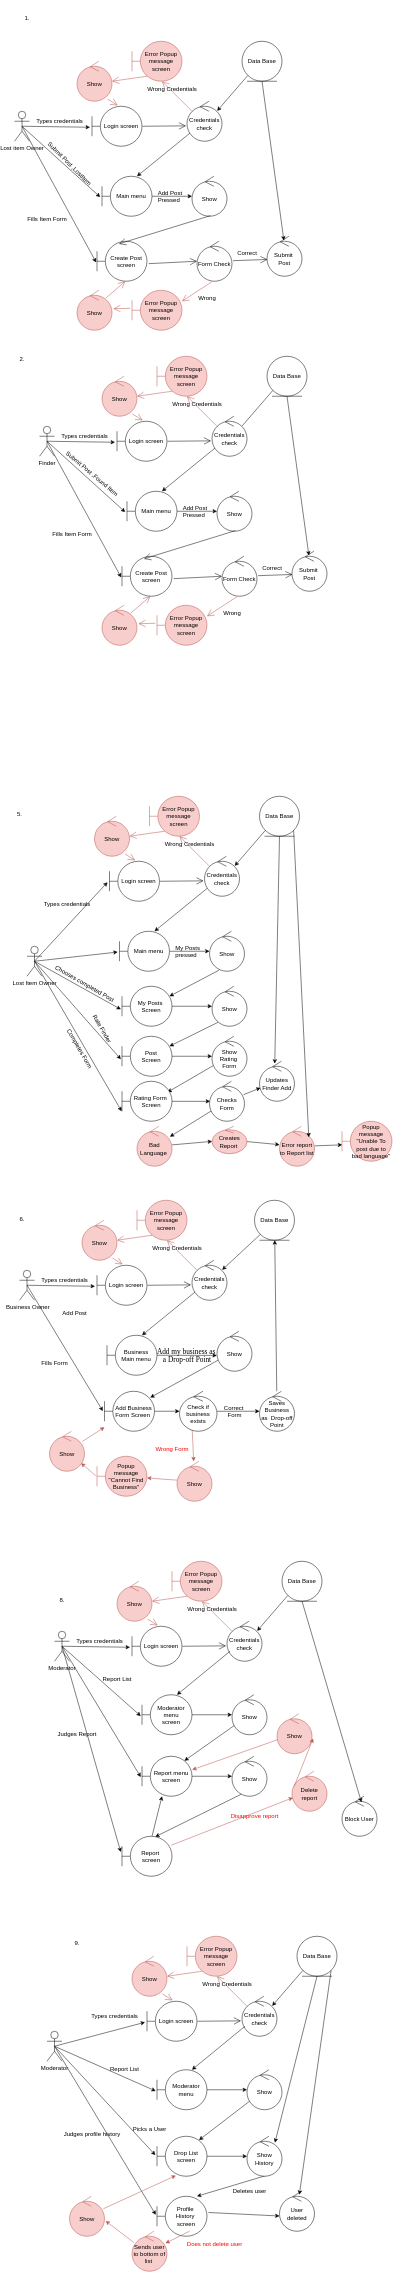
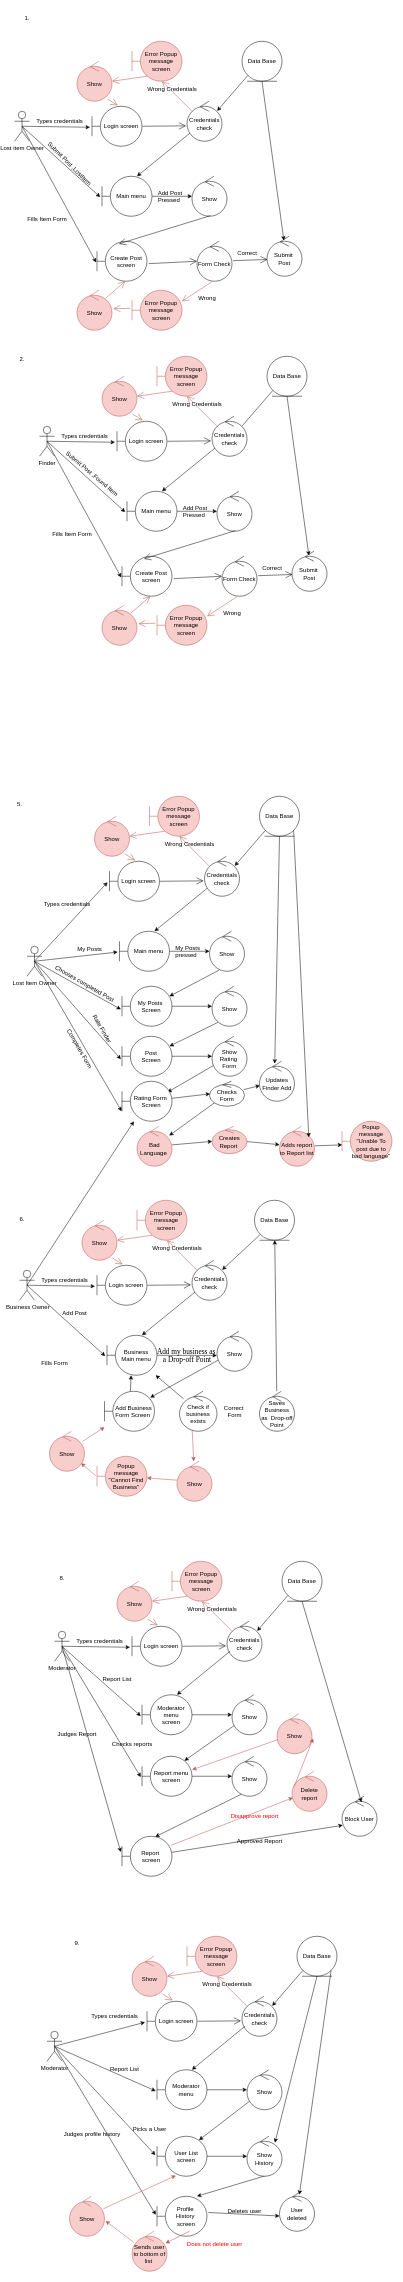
- <mxCell id="123" value="5." style="text;html=1;align=center;verticalAlign=middle;resizable=0;points=[];autosize=1;strokeColor=none;fillColor=none;" vertex="1" parent="1"><mxGeometry x="20" y="1612" width="30" height="30" as="geometry" /></mxCell>
+ <mxCell id="123" value="5." style="text;html=1;align=center;verticalAlign=middle;resizable=0;points=[];autosize=1;strokeColor=none;fillColor=none;" vertex="1" parent="1"><mxGeometry x="20" y="1592" width="30" height="30" as="geometry" /></mxCell>
+ <mxCell id="138" value="My Posts" style="text;html=1;align=center;verticalAlign=middle;resizable=0;points=[];autosize=1;strokeColor=none;fillColor=none;" vertex="1" parent="1"><mxGeometry x="140" y="1882" width="70" height="30" as="geometry" /></mxCell>
- <mxCell id="165" value="Checks Form" style="ellipse;shape=umlControl;whiteSpace=wrap;html=1;" vertex="1" parent="1"><mxGeometry x="415" y="2162" width="70" height="80" as="geometry" /></mxCell>
+ <mxCell id="165" value="Checks Form" style="ellipse;shape=umlControl;whiteSpace=wrap;html=1;" vertex="1" parent="1"><mxGeometry x="415" y="2162" width="70" height="50" as="geometry" /></mxCell>
- <mxCell id="172" value="Error report to Report list" style="ellipse;shape=umlControl;whiteSpace=wrap;html=1;fillColor=#f8cecc;strokeColor=#b85450;" vertex="1" parent="1"><mxGeometry x="555" y="2252" width="70" height="80" as="geometry" /></mxCell>
+ <mxCell id="172" value="Adds report to Report list" style="ellipse;shape=umlControl;whiteSpace=wrap;html=1;fillColor=#f8cecc;strokeColor=#b85450;" vertex="1" parent="1"><mxGeometry x="555" y="2252" width="70" height="80" as="geometry" /></mxCell>
- <mxCell id="201" style="edgeStyle=none;rounded=0;orthogonalLoop=1;jettySize=auto;html=1;exitX=0.5;exitY=0.5;exitDx=0;exitDy=0;exitPerimeter=0;entryX=-0.033;entryY=0.496;entryDx=0;entryDy=0;entryPerimeter=0;" edge="1" parent="1" source="178" target="200"><mxGeometry relative="1" as="geometry" /></mxCell>
+ <mxCell id="201" style="edgeStyle=none;rounded=0;orthogonalLoop=1;jettySize=auto;html=1;exitX=0.5;exitY=0.5;exitDx=0;exitDy=0;exitPerimeter=0;" edge="1" parent="1" source="178" target="160"><mxGeometry relative="1" as="geometry" /></mxCell>
+ <mxCell id="189" style="edgeStyle=none;rounded=0;orthogonalLoop=1;jettySize=auto;html=1;exitX=0.5;exitY=0.5;exitDx=0;exitDy=0;exitPerimeter=0;entryX=-0.036;entryY=0.52;entryDx=0;entryDy=0;entryPerimeter=0;" edge="1" parent="1" source="178" target="188"><mxGeometry relative="1" as="geometry" /></mxCell>
- <mxCell id="198" value="" style="edgeStyle=none;rounded=0;orthogonalLoop=1;jettySize=auto;html=1;" edge="1" parent="1" source="200" target="209"><mxGeometry relative="1" as="geometry" /></mxCell>
+ <mxCell id="198" value="" style="edgeStyle=none;rounded=0;orthogonalLoop=1;jettySize=auto;html=1;" edge="1" parent="1" source="200" target="188"><mxGeometry relative="1" as="geometry" /></mxCell>
- <mxCell id="208" value="" style="edgeStyle=none;rounded=0;orthogonalLoop=1;jettySize=auto;html=1;" edge="1" parent="1" source="209" target="204"><mxGeometry relative="1" as="geometry" /></mxCell>
+ <mxCell id="208" value="" style="edgeStyle=none;rounded=0;orthogonalLoop=1;jettySize=auto;html=1;" edge="1" parent="1" source="209" target="188"><mxGeometry relative="1" as="geometry" /></mxCell>
- <mxCell id="210" value="&lt;font style=&quot;color: rgb(255, 0, 0);&quot;&gt;Wrong Form&lt;/font&gt;" style="text;html=1;align=center;verticalAlign=middle;resizable=0;points=[];autosize=1;strokeColor=none;fillColor=none;" vertex="1" parent="1"><mxGeometry x="295" y="2882" width="90" height="30" as="geometry" /></mxCell>
- <mxCell id="99" value="8." style="text;html=1;align=center;verticalAlign=middle;resizable=0;points=[];autosize=1;strokeColor=none;fillColor=none;" vertex="1" parent="1"><mxGeometry x="105" y="3185" width="30" height="30" as="geometry" /></mxCell>
+ <mxCell id="99" value="8." style="text;html=1;align=center;verticalAlign=middle;resizable=0;points=[];autosize=1;strokeColor=none;fillColor=none;" vertex="1" parent="1"><mxGeometry x="105" y="3140" width="30" height="30" as="geometry" /></mxCell>
+ <mxCell id="67" value="Checks reports" style="text;html=1;align=center;verticalAlign=middle;resizable=0;points=[];autosize=1;strokeColor=none;fillColor=none;" vertex="1" parent="1"><mxGeometry x="210" y="3472" width="100" height="30" as="geometry" /></mxCell>
- <mxCell id="117" value="" style="edgeStyle=none;rounded=0;orthogonalLoop=1;jettySize=auto;html=1;" edge="1" parent="1" source="118" target="62"><mxGeometry relative="1" as="geometry"><mxPoint x="460" y="3657.5" as="targetPoint" /></mxGeometry></mxCell>
+ <mxCell id="117" value="" style="edgeStyle=none;rounded=0;orthogonalLoop=1;jettySize=auto;html=1;entryX=0.021;entryY=0.725;entryDx=0;entryDy=0;entryPerimeter=0;" edge="1" parent="1" source="118" target="68"><mxGeometry relative="1" as="geometry"><mxPoint x="460" y="3657.5" as="targetPoint" /></mxGeometry></mxCell>
+ <mxCell id="69" value="Approved Report" style="text;html=1;align=center;verticalAlign=middle;resizable=0;points=[];autosize=1;strokeColor=none;fillColor=none;" vertex="1" parent="1"><mxGeometry x="460" y="3667" width="110" height="30" as="geometry" /></mxCell>
- <mxCell id="93" value="Drop List&lt;div&gt;screen&lt;/div&gt;" style="shape=umlBoundary;whiteSpace=wrap;html=1;" vertex="1" parent="1"><mxGeometry x="310" y="4272" width="100" height="80" as="geometry" /></mxCell>
+ <mxCell id="93" value="User List&lt;div&gt;screen&lt;/div&gt;" style="shape=umlBoundary;whiteSpace=wrap;html=1;" vertex="1" parent="1"><mxGeometry x="310" y="4272" width="100" height="80" as="geometry" /></mxCell>
- <mxCell id="106" value="Deletes user" style="text;html=1;align=center;verticalAlign=middle;resizable=0;points=[];autosize=1;strokeColor=none;fillColor=none;" vertex="1" parent="1"><mxGeometry x="450" y="4367" width="90" height="30" as="geometry" /></mxCell>
+ <mxCell id="106" value="Deletes user" style="text;html=1;align=center;verticalAlign=middle;resizable=0;points=[];autosize=1;strokeColor=none;fillColor=none;" vertex="1" parent="1"><mxGeometry x="440" y="4407" width="90" height="30" as="geometry" /></mxCell>
